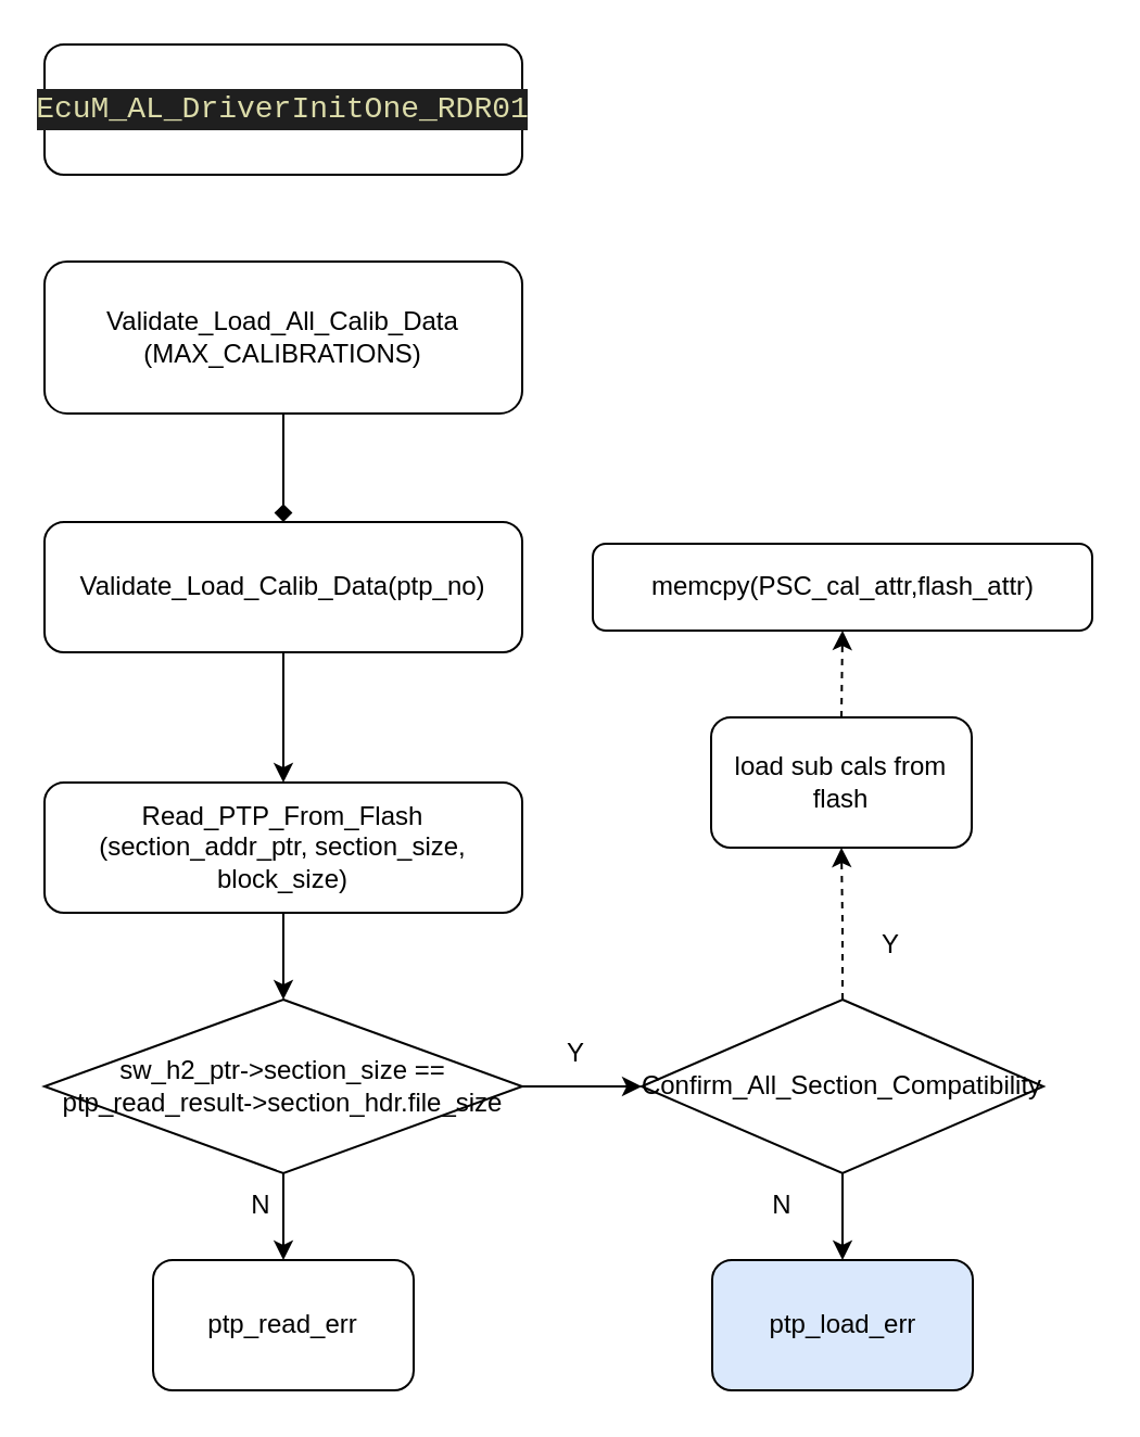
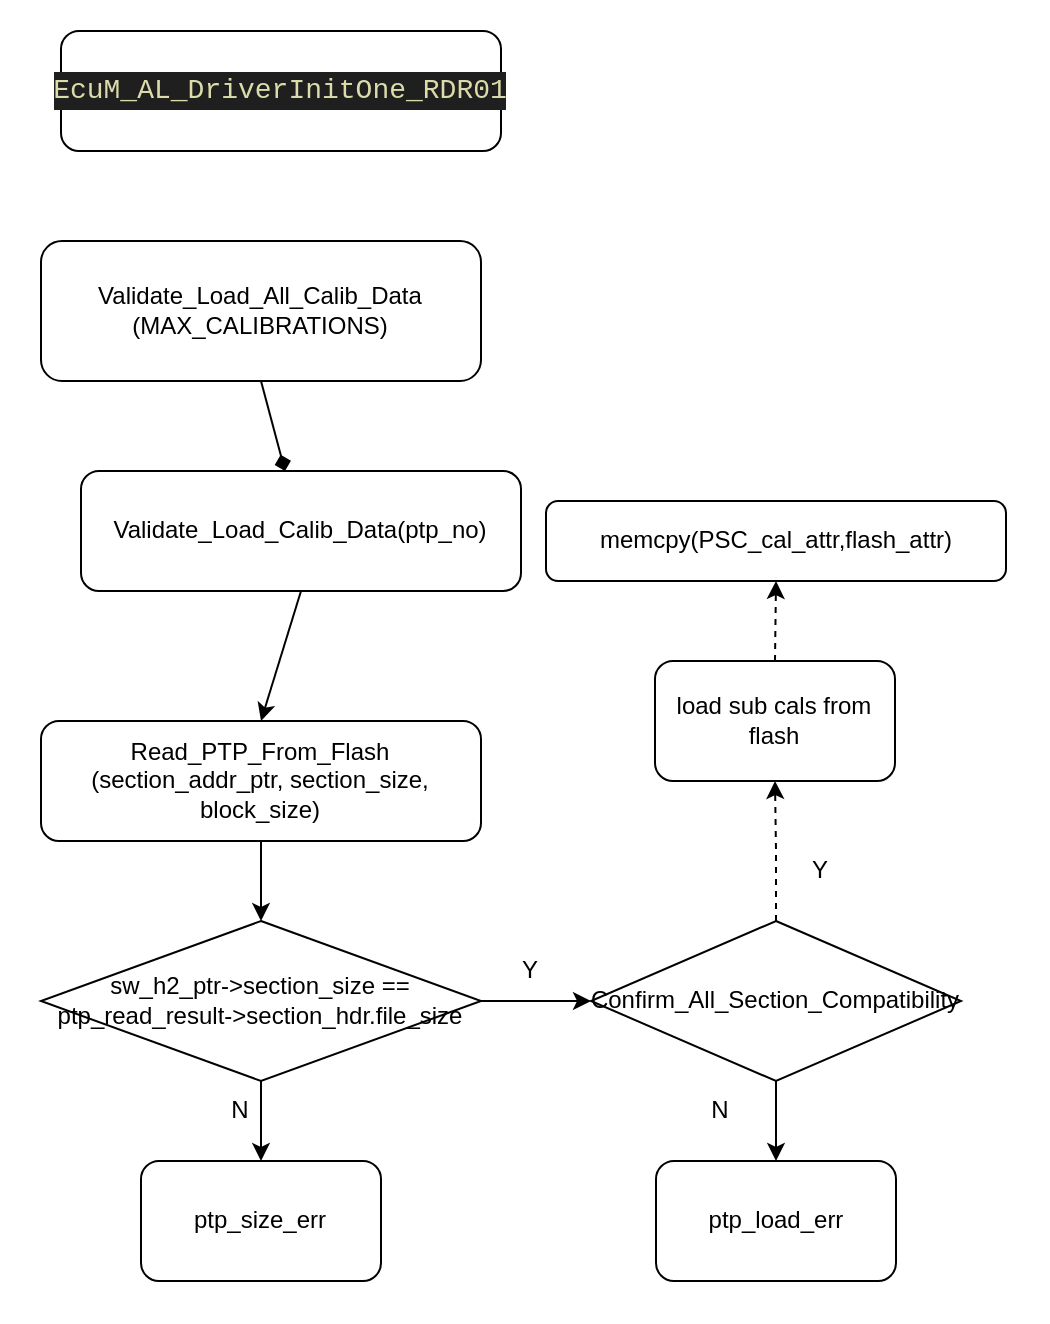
- <mxCell id="2" value="&lt;div style=&quot;color: rgb(204, 204, 204); background-color: rgb(31, 31, 31); font-family: Consolas, &amp;quot;Courier New&amp;quot;, monospace; font-size: 14px; line-height: 19px; white-space: pre;&quot;&gt;&lt;span style=&quot;color: #dcdcaa;&quot;&gt;EcuM_AL_DriverInitOne_RDR01&lt;/span&gt;&lt;/div&gt;" style="rounded=1;whiteSpace=wrap;html=1;" vertex="1" parent="1"><mxGeometry x="20" y="20" width="220" height="60" as="geometry" /></mxCell>
+ <mxCell id="2" value="&lt;div style=&quot;color: rgb(204, 204, 204); background-color: rgb(31, 31, 31); font-family: Consolas, &amp;quot;Courier New&amp;quot;, monospace; font-size: 14px; line-height: 19px; white-space: pre;&quot;&gt;&lt;span style=&quot;color: #dcdcaa;&quot;&gt;EcuM_AL_DriverInitOne_RDR01&lt;/span&gt;&lt;/div&gt;" style="rounded=1;whiteSpace=wrap;html=1;" vertex="1" parent="1"><mxGeometry x="30" y="15" width="220" height="60" as="geometry" /></mxCell>
- <mxCell id="4" value="Validate_Load_Calib_Data(ptp_no)" style="rounded=1;whiteSpace=wrap;html=1;" vertex="1" parent="1"><mxGeometry x="20" y="240" width="220" height="60" as="geometry" /></mxCell>
+ <mxCell id="4" value="Validate_Load_Calib_Data(ptp_no)" style="rounded=1;whiteSpace=wrap;html=1;" vertex="1" parent="1"><mxGeometry x="40" y="235" width="220" height="60" as="geometry" /></mxCell>
- <mxCell id="10" value="&lt;br&gt;ptp_read_err&lt;div&gt;&lt;br&gt;&lt;/div&gt;" style="rounded=1;whiteSpace=wrap;html=1;" vertex="1" parent="1"><mxGeometry x="70" y="580" width="120" height="60" as="geometry" /></mxCell>
+ <mxCell id="10" value="&lt;br&gt;ptp_size_err&lt;div&gt;&lt;br&gt;&lt;/div&gt;" style="rounded=1;whiteSpace=wrap;html=1;" vertex="1" parent="1"><mxGeometry x="70" y="580" width="120" height="60" as="geometry" /></mxCell>
- <mxCell id="17" value="&lt;br&gt;ptp_load_err&lt;div&gt;&lt;br&gt;&lt;/div&gt;" style="rounded=1;whiteSpace=wrap;html=1;fillColor=#dae8fc;" vertex="1" parent="1"><mxGeometry x="327.5" y="580" width="120" height="60" as="geometry" /></mxCell>
+ <mxCell id="17" value="&lt;br&gt;ptp_load_err&lt;div&gt;&lt;br&gt;&lt;/div&gt;" style="rounded=1;whiteSpace=wrap;html=1;" vertex="1" parent="1"><mxGeometry x="327.5" y="580" width="120" height="60" as="geometry" /></mxCell>
